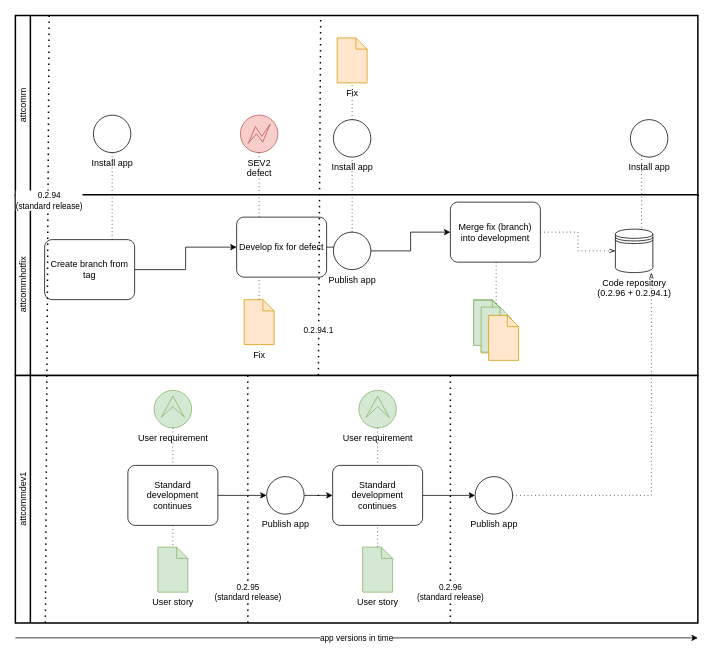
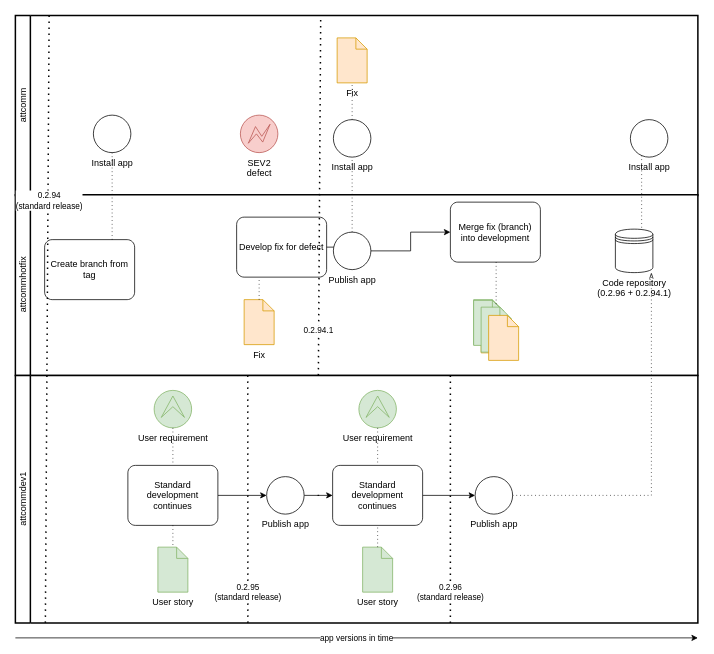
- <mxCell id="46" value="" style="edgeStyle=elbowEdgeStyle;fontSize=12;html=1;endFill=0;startFill=0;endSize=6;startSize=6;dashed=1;dashPattern=1 4;endArrow=none;startArrow=none;rounded=0;" edge="1" parent="1" source="3" target="13"><mxGeometry width="160" relative="1" as="geometry"><mxPoint x="-170" y="430" as="sourcePoint" /><mxPoint x="-10" y="430" as="targetPoint" /></mxGeometry></mxCell>
- <mxCell id="20" value="" style="edgeStyle=elbowEdgeStyle;fontSize=12;html=1;endFill=0;startFill=0;endSize=6;startSize=6;dashed=1;dashPattern=1 4;endArrow=openThin;startArrow=none;rounded=0;" edge="1" parent="8" source="16" target="17"><mxGeometry width="160" relative="1" as="geometry"><mxPoint x="-160" y="181" as="sourcePoint" /><mxPoint y="181" as="targetPoint" /></mxGeometry></mxCell>
- <mxCell id="10" style="edgeStyle=orthogonalEdgeStyle;rounded=0;orthogonalLoop=1;jettySize=auto;html=1;" edge="1" parent="8" source="11" target="13"><mxGeometry relative="1" as="geometry" /></mxCell>
